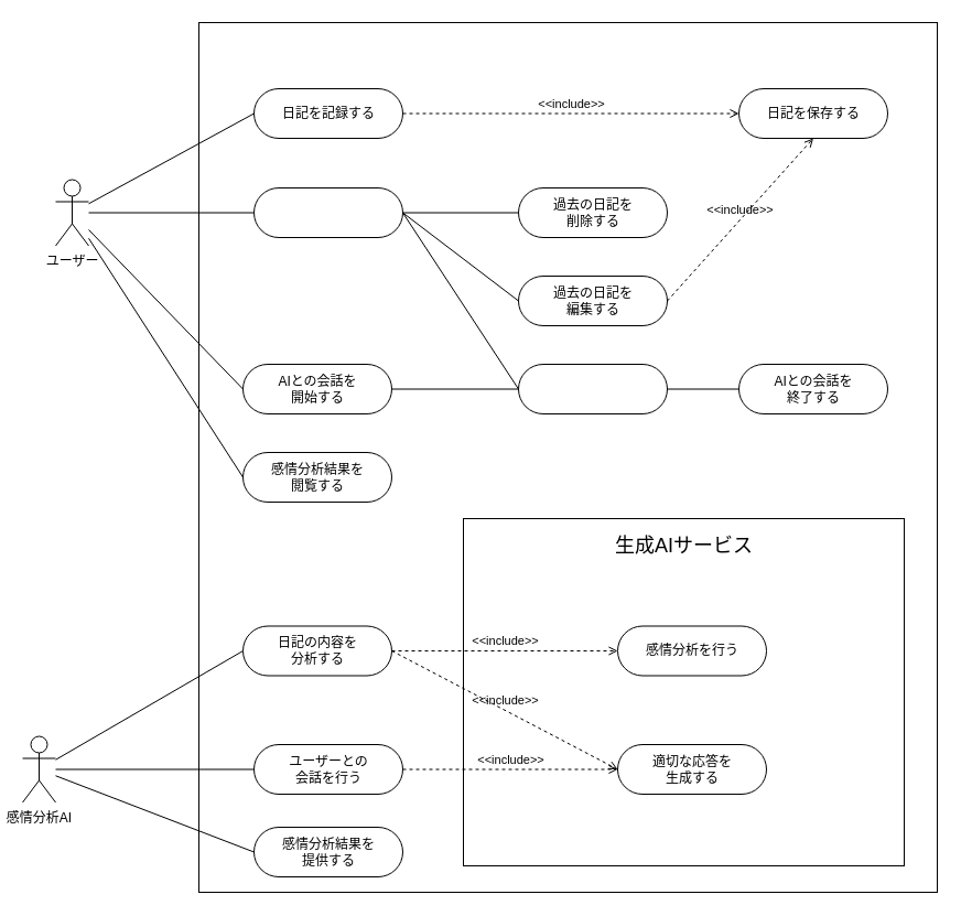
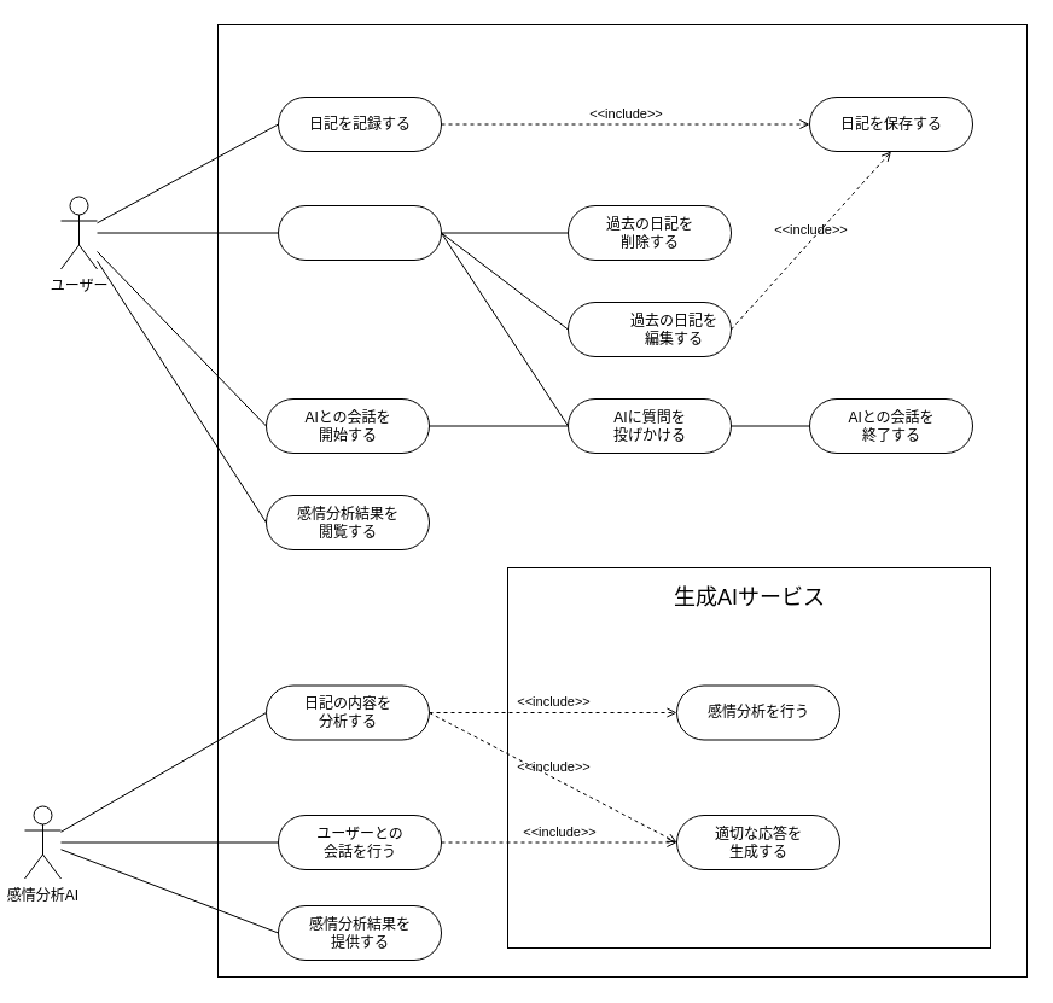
- <mxCell id="33" value="過去の日記を&lt;br&gt;編集する" style="text;html=1;strokeColor=none;fillColor=none;align=center;verticalAlign=middle;whiteSpace=wrap;rounded=0;" parent="31" vertex="1"><mxGeometry x="22.5" y="7.5" width="90" height="30" as="geometry" /></mxCell>
+ <mxCell id="33" value="過去の日記を&lt;br&gt;編集する" style="text;html=1;strokeColor=none;fillColor=none;align=center;verticalAlign=middle;whiteSpace=wrap;rounded=0;" parent="31" vertex="1"><mxGeometry x="42.5" y="7.5" width="90" height="30" as="geometry" /></mxCell>
+ <mxCell id="39" value="AIに質問を&lt;br&gt;投げかける" style="text;html=1;strokeColor=none;fillColor=none;align=center;verticalAlign=middle;whiteSpace=wrap;rounded=0;" parent="37" vertex="1"><mxGeometry x="22.5" y="7.5" width="90" height="30" as="geometry" /></mxCell>
